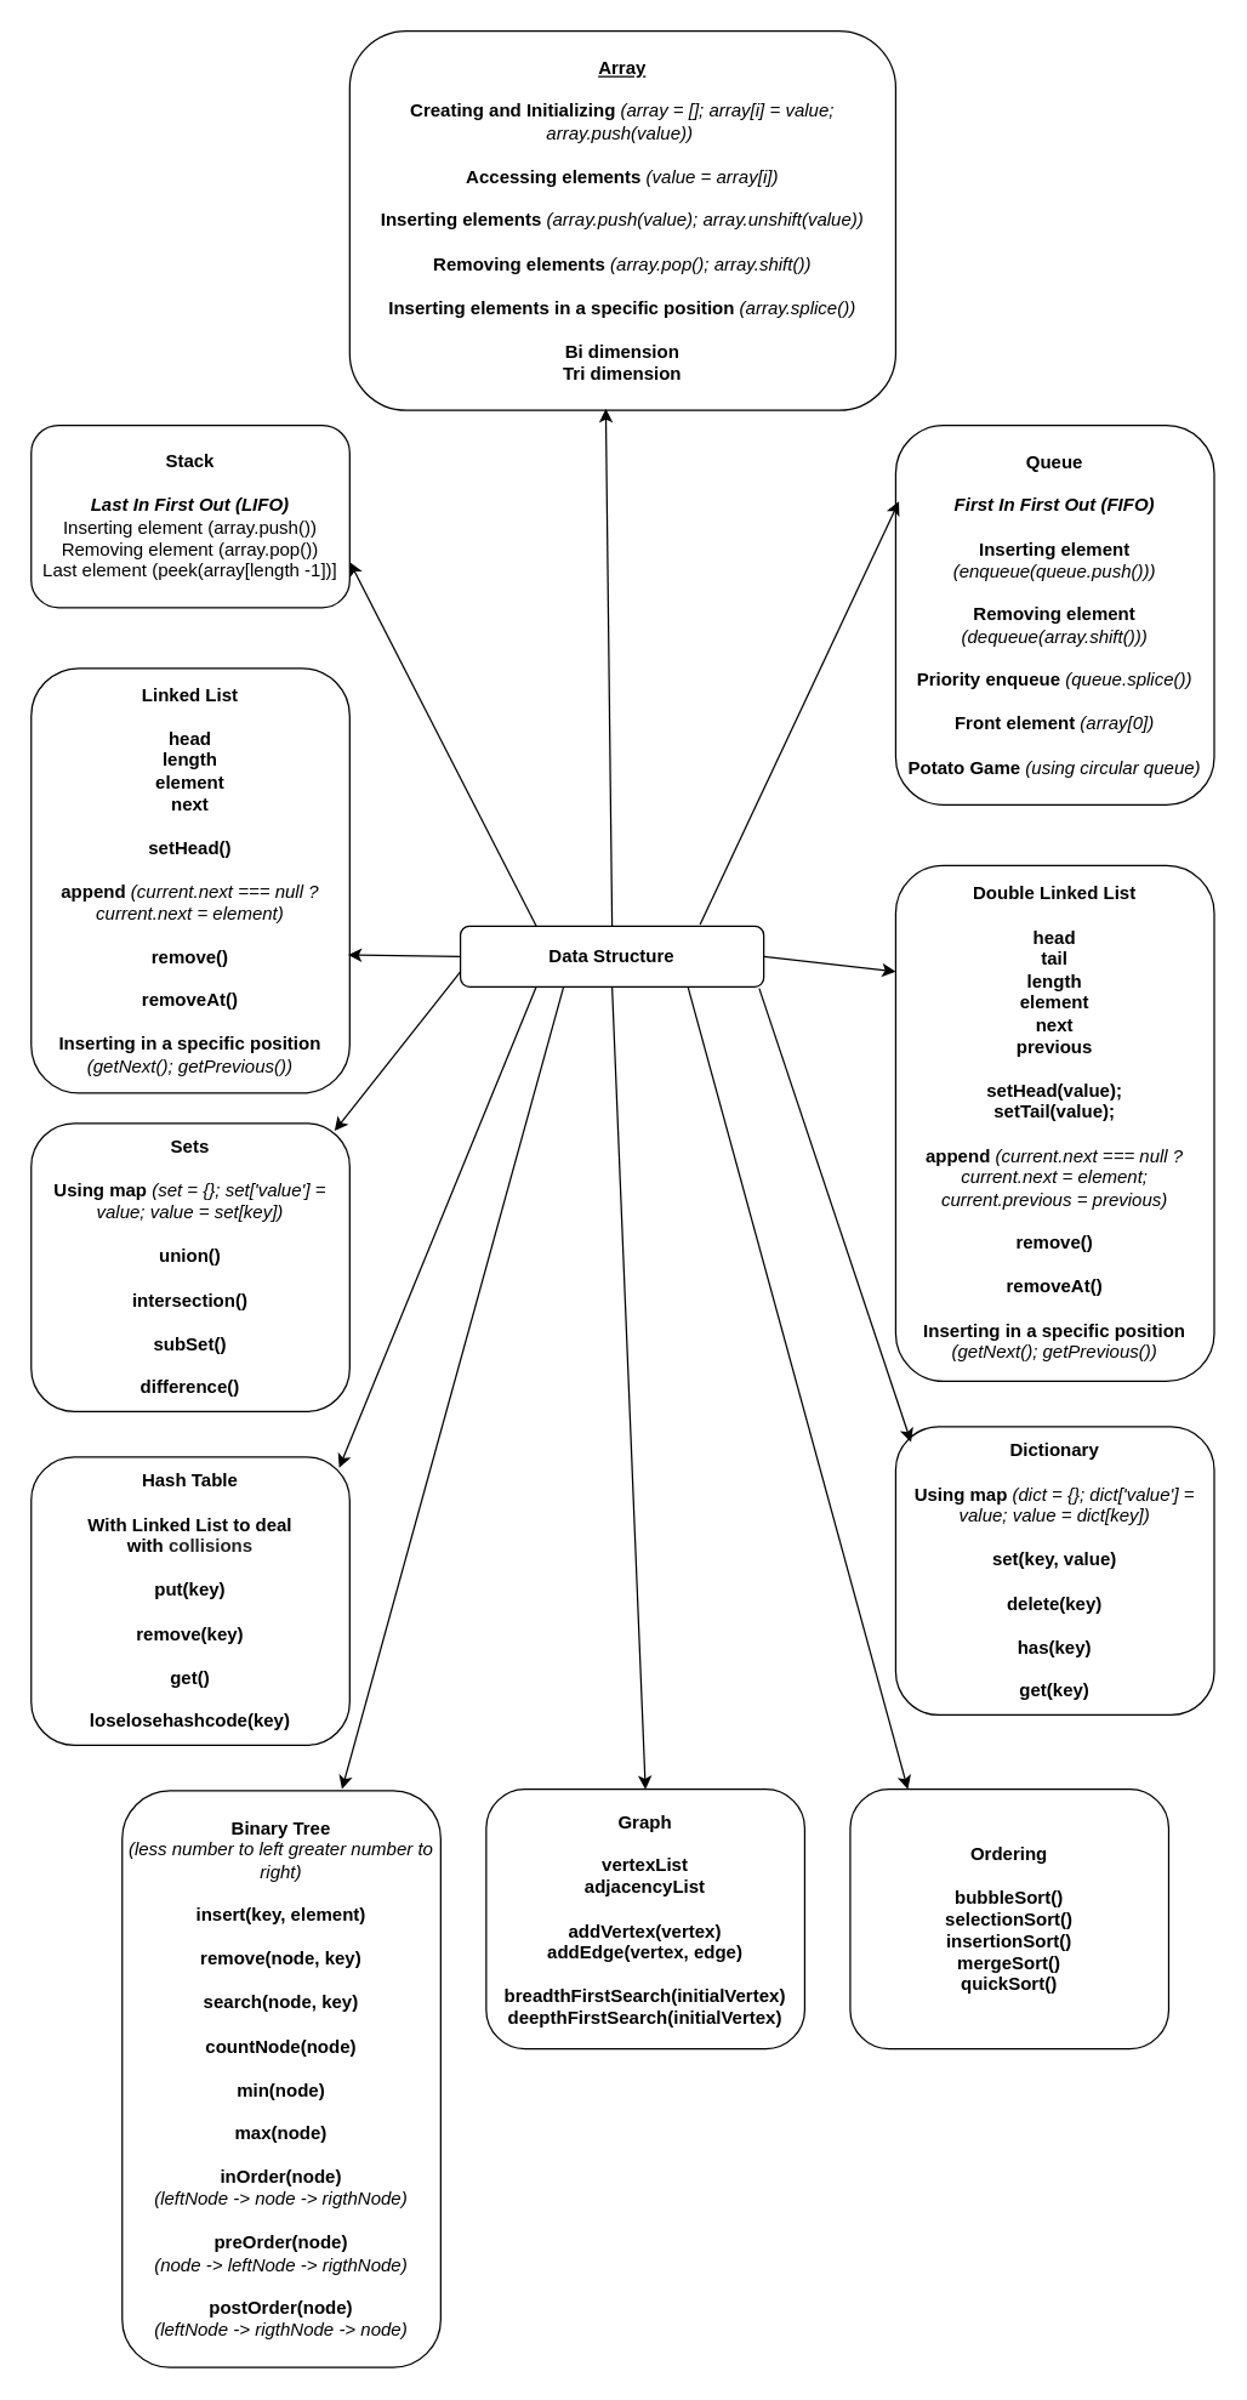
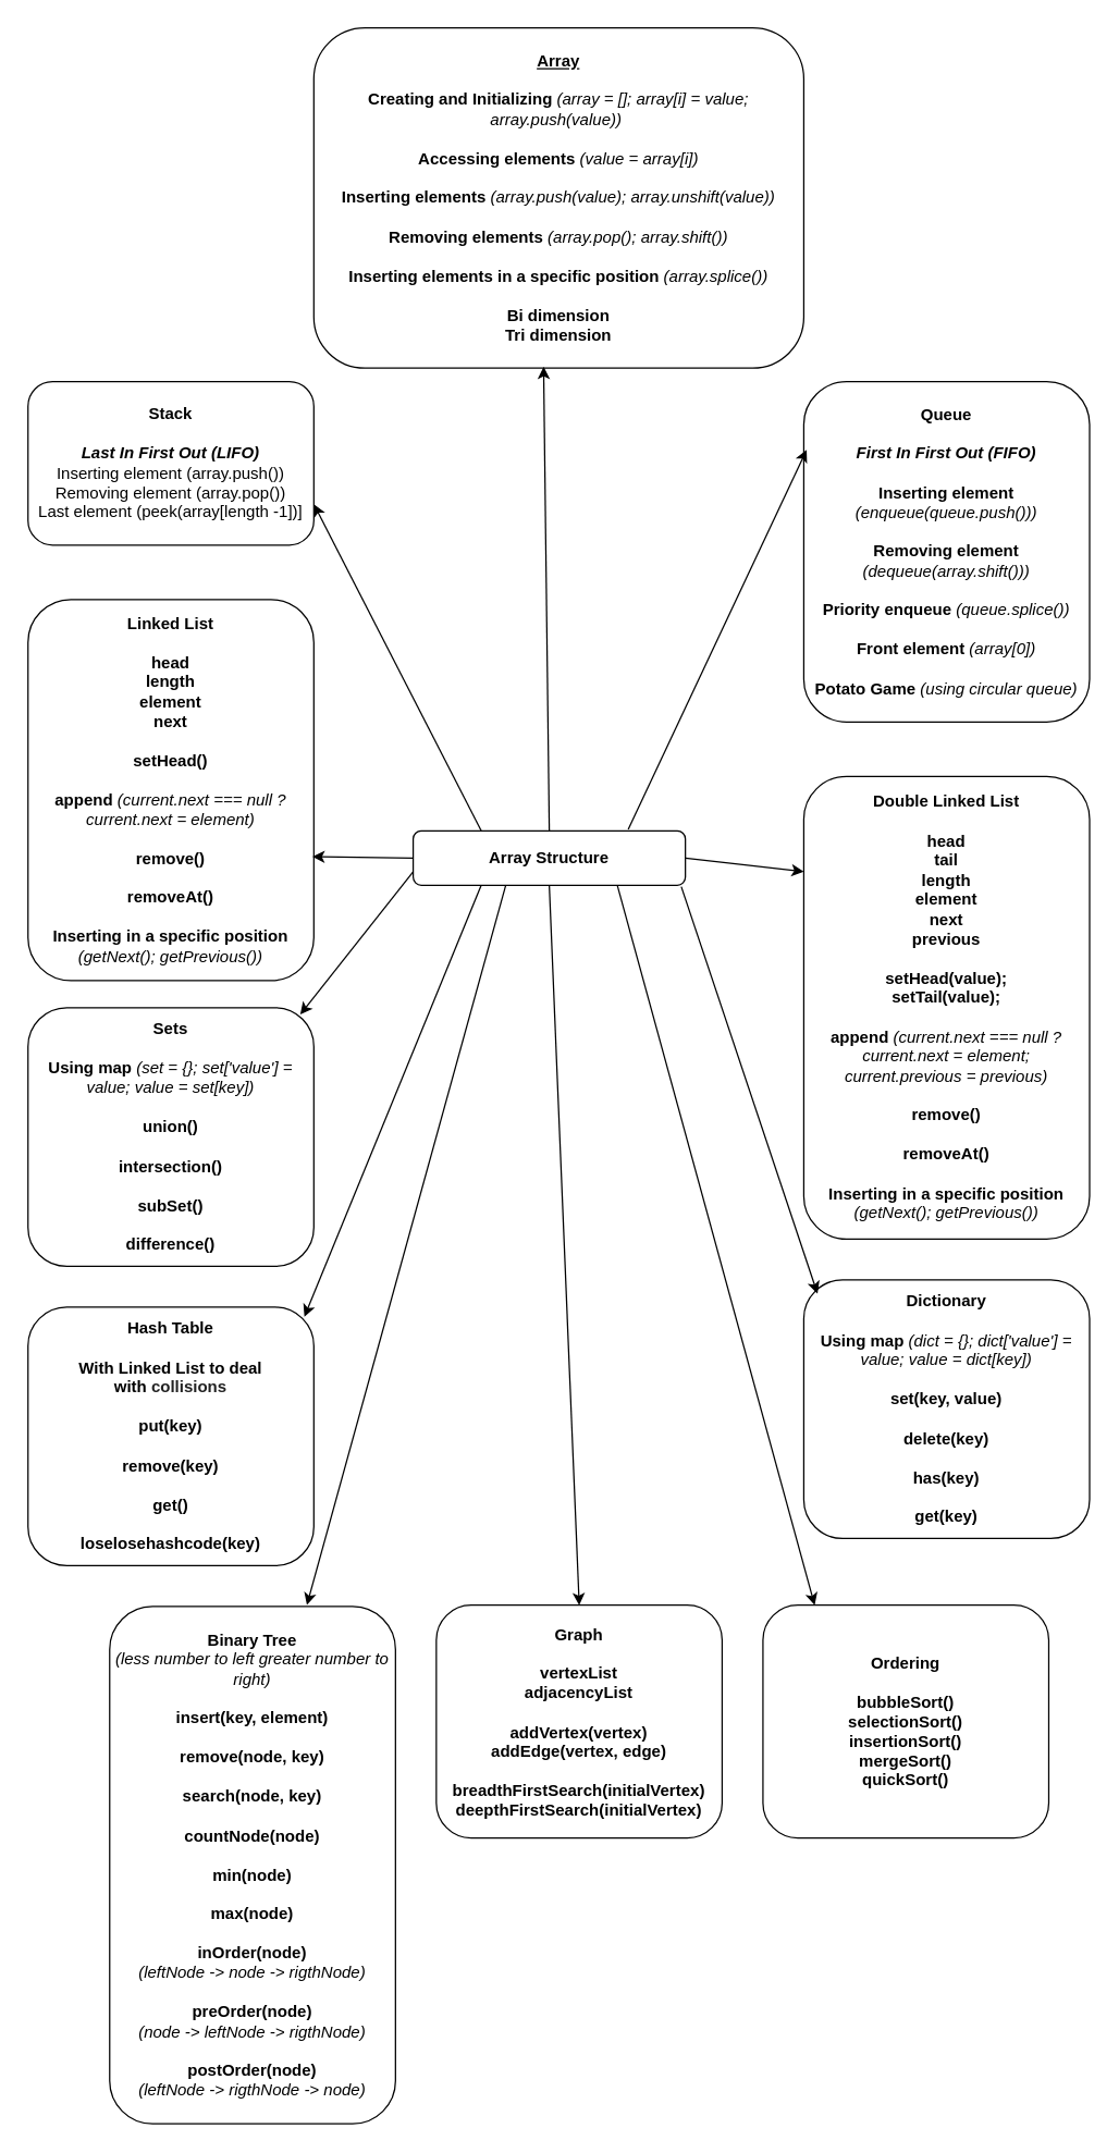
- <mxCell id="2" value="&lt;b&gt;Data Structure&lt;/b&gt;&lt;br&gt;" style="rounded=1;whiteSpace=wrap;html=1;" vertex="1" parent="1"><mxGeometry x="303" y="610" width="200" height="40" as="geometry" /></mxCell>
+ <mxCell id="2" value="&lt;b&gt;Array Structure&lt;/b&gt;&lt;br&gt;" style="rounded=1;whiteSpace=wrap;html=1;" vertex="1" parent="1"><mxGeometry x="303" y="610" width="200" height="40" as="geometry" /></mxCell>
